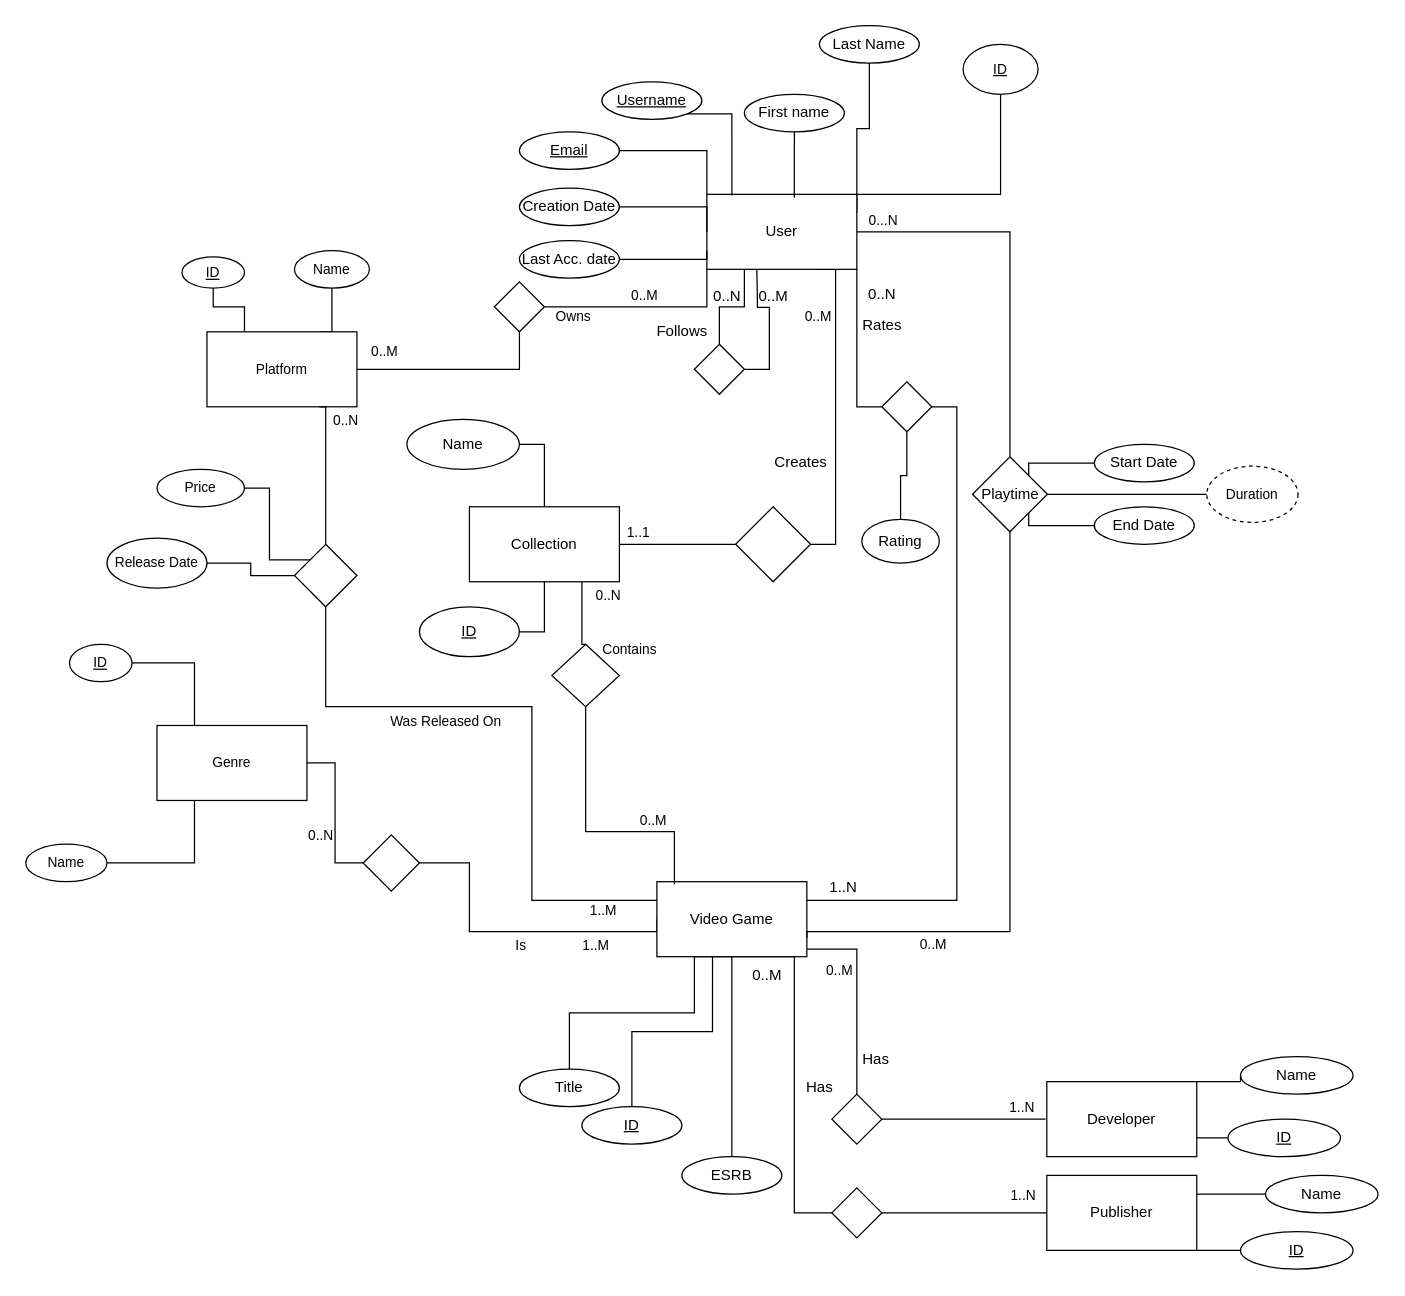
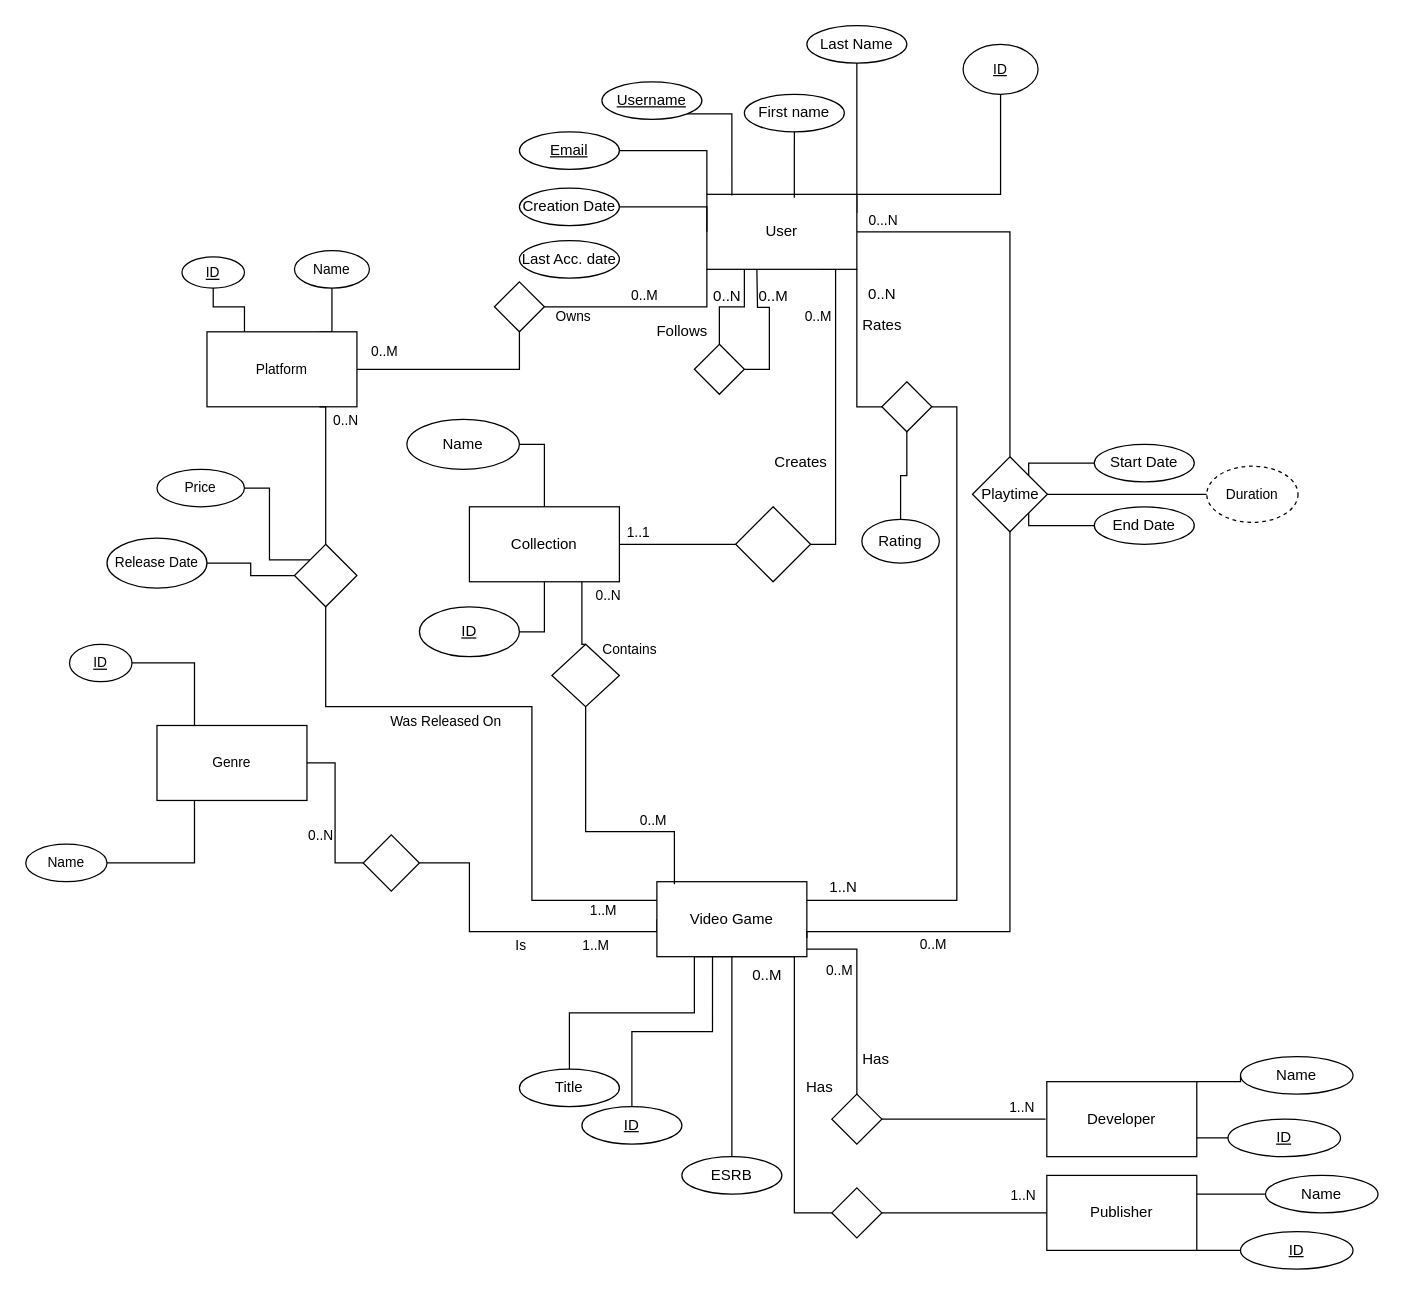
- <mxCell id="15" value="&lt;div&gt;Last Name&lt;/div&gt;" style="ellipse;whiteSpace=wrap;html=1;" parent="1" vertex="1"><mxGeometry x="655" y="20" width="80" height="30" as="geometry" /></mxCell>
+ <mxCell id="15" value="&lt;div&gt;Last Name&lt;/div&gt;" style="ellipse;whiteSpace=wrap;html=1;" parent="1" vertex="1"><mxGeometry x="645" y="20" width="80" height="30" as="geometry" /></mxCell>
- <mxCell id="20" style="edgeStyle=orthogonalEdgeStyle;rounded=0;orthogonalLoop=1;jettySize=auto;html=1;exitX=1;exitY=0.5;exitDx=0;exitDy=0;entryX=0;entryY=0.75;entryDx=0;entryDy=0;endArrow=none;endFill=0;" parent="1" source="21" target="11" edge="1"><mxGeometry relative="1" as="geometry"><Array as="points"><mxPoint x="565" y="207" /></Array></mxGeometry></mxCell>
